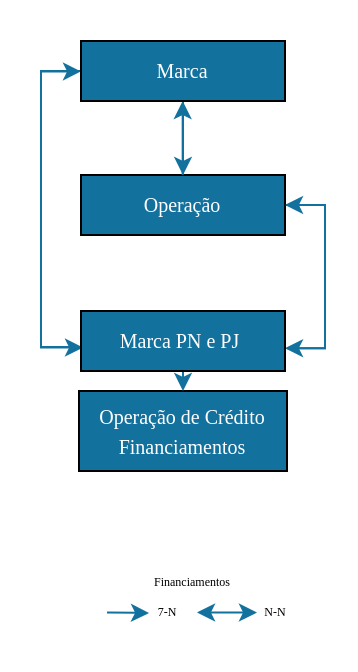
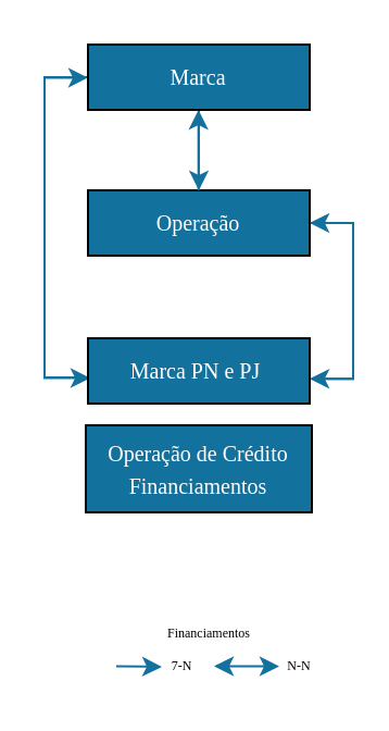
- <mxCell id="9" style="edgeStyle=orthogonalEdgeStyle;rounded=0;orthogonalLoop=1;jettySize=auto;html=1;exitX=0.5;exitY=1;exitDx=0;exitDy=0;strokeColor=#13719E;entryX=0.5;entryY=0;entryDx=0;entryDy=0;" parent="1" source="13" target="8" edge="1"><mxGeometry relative="1" as="geometry"><mxPoint x="101" y="195" as="sourcePoint" /><mxPoint x="165" y="240" as="targetPoint" /></mxGeometry></mxCell>
